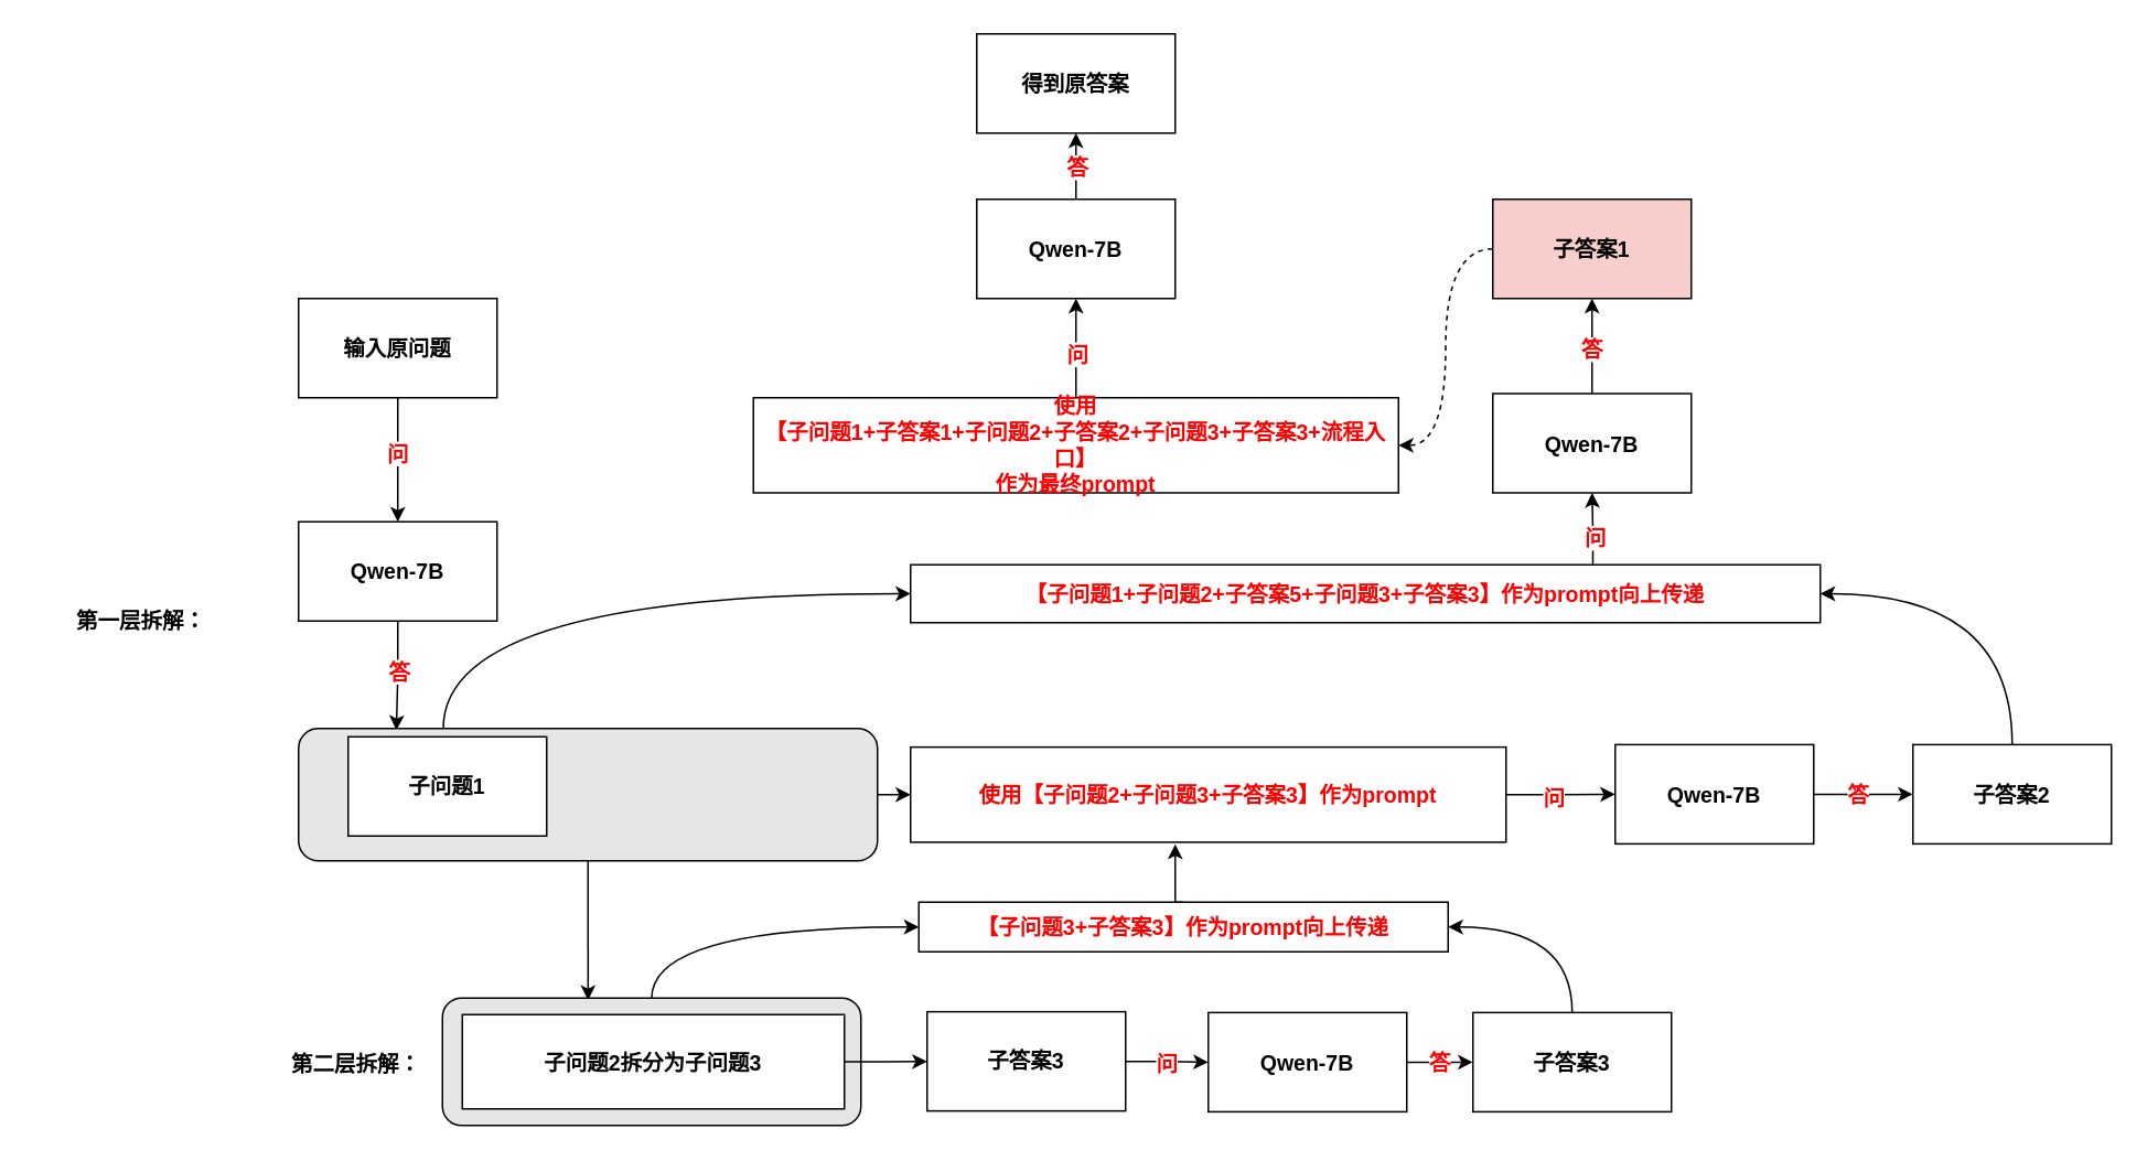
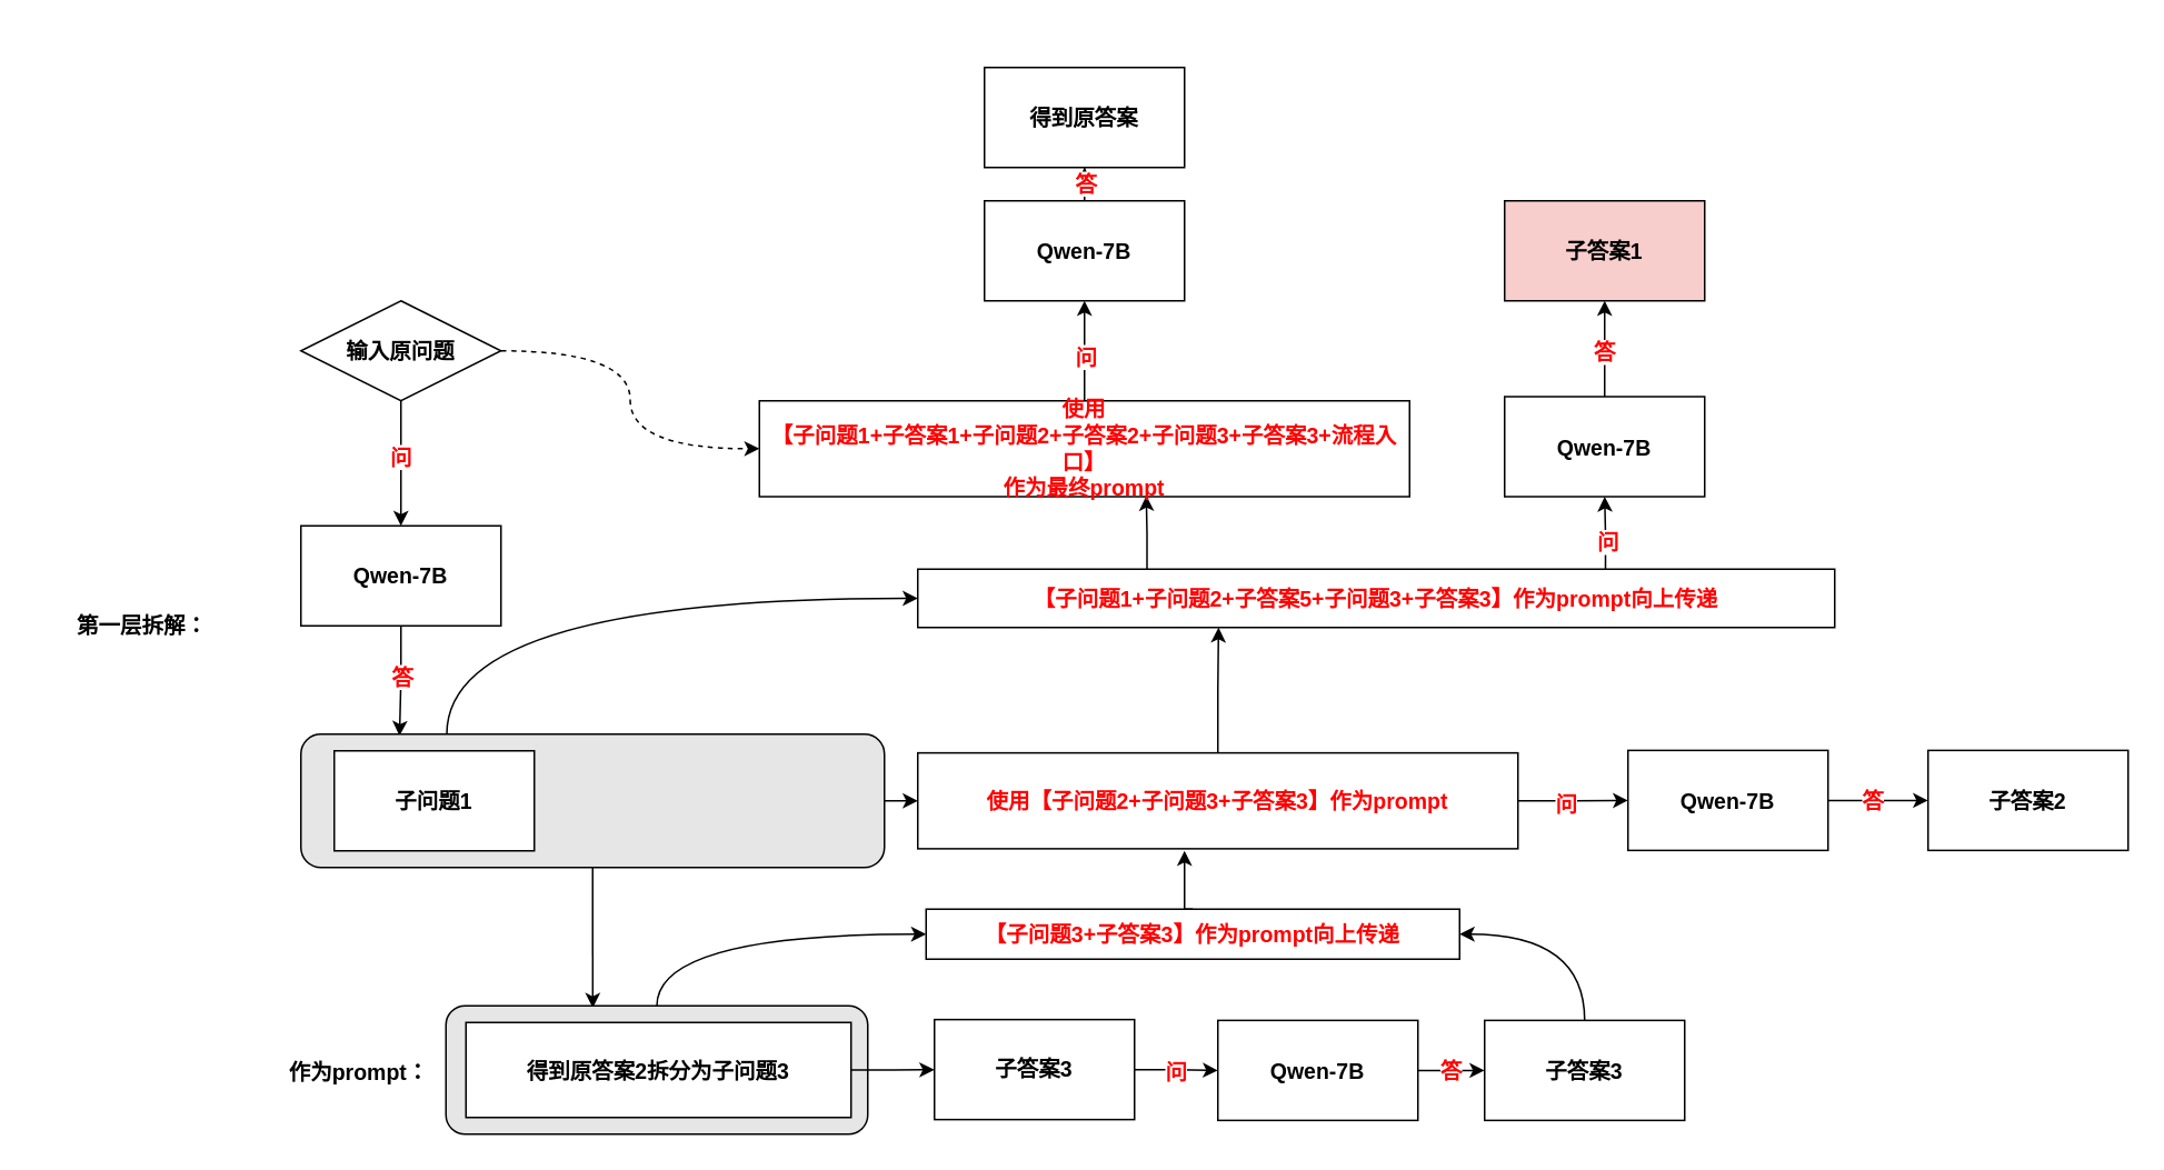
- <mxCell id="53" value="&lt;span style=&quot;font-size: 13px;&quot;&gt;&lt;b style=&quot;font-size: 13px;&quot;&gt;得到原答案&lt;/b&gt;&lt;/span&gt;" style="rounded=0;whiteSpace=wrap;html=1;fontSize=13;" vertex="1" parent="1"><mxGeometry x="590" y="20" width="120" height="60" as="geometry" /></mxCell>
+ <mxCell id="53" value="&lt;span style=&quot;font-size: 13px;&quot;&gt;&lt;b style=&quot;font-size: 13px;&quot;&gt;得到原答案&lt;/b&gt;&lt;/span&gt;" style="rounded=0;whiteSpace=wrap;html=1;fontSize=13;" vertex="1" parent="1"><mxGeometry x="590" y="40" width="120" height="60" as="geometry" /></mxCell>
- <mxCell id="48" style="edgeStyle=orthogonalEdgeStyle;rounded=0;orthogonalLoop=1;jettySize=auto;html=1;exitX=0;exitY=0.5;exitDx=0;exitDy=0;entryX=1;entryY=0.5;entryDx=0;entryDy=0;curved=1;dashed=1;fontSize=13;" edge="1" parent="1" source="49" target="44"><mxGeometry relative="1" as="geometry" /></mxCell>
- <mxCell id="5" value="&lt;font style=&quot;font-size: 13px;&quot;&gt;&lt;b style=&quot;font-size: 13px;&quot;&gt;输入原问题&lt;/b&gt;&lt;/font&gt;" style="rounded=0;whiteSpace=wrap;html=1;fontSize=13;" vertex="1" parent="1"><mxGeometry x="180" y="180" width="120" height="60" as="geometry" /></mxCell>
+ <mxCell id="5" value="&lt;font style=&quot;font-size: 13px;&quot;&gt;&lt;b style=&quot;font-size: 13px;&quot;&gt;输入原问题&lt;/b&gt;&lt;/font&gt;" style="rhombus;whiteSpace=wrap;html=1;fontSize=13;" vertex="1" parent="1"><mxGeometry x="180" y="180" width="120" height="60" as="geometry" /></mxCell>
+ <mxCell id="4" style="edgeStyle=orthogonalEdgeStyle;rounded=0;orthogonalLoop=1;jettySize=auto;html=1;exitX=1;exitY=0.5;exitDx=0;exitDy=0;entryX=0;entryY=0.5;entryDx=0;entryDy=0;curved=1;dashed=1;fontSize=13;" edge="1" parent="1" source="5" target="44"><mxGeometry relative="1" as="geometry" /></mxCell>
+ <mxCell id="17" style="edgeStyle=orthogonalEdgeStyle;rounded=0;orthogonalLoop=1;jettySize=auto;html=1;exitX=0.25;exitY=0;exitDx=0;exitDy=0;entryX=0.595;entryY=0.991;entryDx=0;entryDy=0;entryPerimeter=0;" edge="1" parent="1" source="18" target="44"><mxGeometry relative="1" as="geometry" /></mxCell>
- <mxCell id="26" style="edgeStyle=orthogonalEdgeStyle;rounded=0;orthogonalLoop=1;jettySize=auto;html=1;exitX=0.5;exitY=0;exitDx=0;exitDy=0;entryX=1;entryY=0.5;entryDx=0;entryDy=0;curved=1;fontSize=13;" edge="1" parent="1" source="27" target="18"><mxGeometry relative="1" as="geometry" /></mxCell>
+ <mxCell id="21" style="edgeStyle=orthogonalEdgeStyle;rounded=0;orthogonalLoop=1;jettySize=auto;html=1;exitX=0.5;exitY=0;exitDx=0;exitDy=0;entryX=0.328;entryY=1;entryDx=0;entryDy=0;entryPerimeter=0;fontSize=13;" edge="1" parent="1" source="22" target="18"><mxGeometry relative="1" as="geometry" /></mxCell>
- <mxCell id="14" value="&lt;font style=&quot;font-size: 13px;&quot;&gt;&lt;b style=&quot;font-size: 13px;&quot;&gt;子问题1&lt;/b&gt;&lt;/font&gt;" style="rounded=0;whiteSpace=wrap;html=1;fontSize=13;" vertex="1" parent="1"><mxGeometry x="210" y="445" width="120" height="60" as="geometry" /></mxCell>
+ <mxCell id="14" value="&lt;font style=&quot;font-size: 13px;&quot;&gt;&lt;b style=&quot;font-size: 13px;&quot;&gt;子问题1&lt;/b&gt;&lt;/font&gt;" style="rounded=0;whiteSpace=wrap;html=1;fontSize=13;" vertex="1" parent="1"><mxGeometry x="200" y="450" width="120" height="60" as="geometry" /></mxCell>
- <mxCell id="34" value="&lt;font style=&quot;font-size: 13px;&quot;&gt;&lt;b style=&quot;font-size: 13px;&quot;&gt;子问题2拆分为子问题3&lt;/b&gt;&lt;/font&gt;" style="rounded=0;whiteSpace=wrap;html=1;fontSize=13;" vertex="1" parent="1"><mxGeometry x="279" y="613" width="231" height="57" as="geometry" /></mxCell>
+ <mxCell id="34" value="&lt;font style=&quot;font-size: 13px;&quot;&gt;&lt;b style=&quot;font-size: 13px;&quot;&gt;得到原答案2拆分为子问题3&lt;/b&gt;&lt;/font&gt;" style="rounded=0;whiteSpace=wrap;html=1;fontSize=13;" vertex="1" parent="1"><mxGeometry x="279" y="613" width="231" height="57" as="geometry" /></mxCell>
- <mxCell id="30" value="&lt;b style=&quot;font-size: 13px;&quot;&gt;&lt;font style=&quot;font-size: 13px;&quot;&gt;第二层拆解：&lt;/font&gt;&lt;/b&gt;" style="text;html=1;strokeColor=none;fillColor=none;align=center;verticalAlign=middle;whiteSpace=wrap;rounded=0;fontSize=13;" vertex="1" parent="1"><mxGeometry x="150" y="633" width="130" height="20" as="geometry" /></mxCell>
+ <mxCell id="30" value="&lt;b style=&quot;font-size: 13px;&quot;&gt;&lt;font style=&quot;font-size: 13px;&quot;&gt;作为prompt：&lt;/font&gt;&lt;/b&gt;" style="text;html=1;strokeColor=none;fillColor=none;align=center;verticalAlign=middle;whiteSpace=wrap;rounded=0;fontSize=13;" vertex="1" parent="1"><mxGeometry x="150" y="633" width="130" height="20" as="geometry" /></mxCell>
